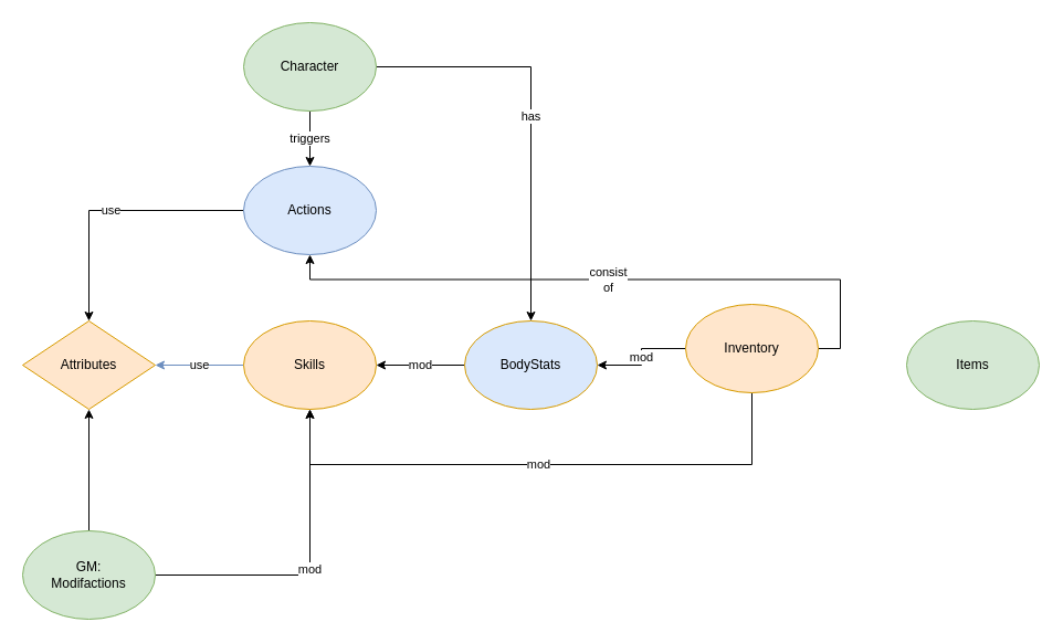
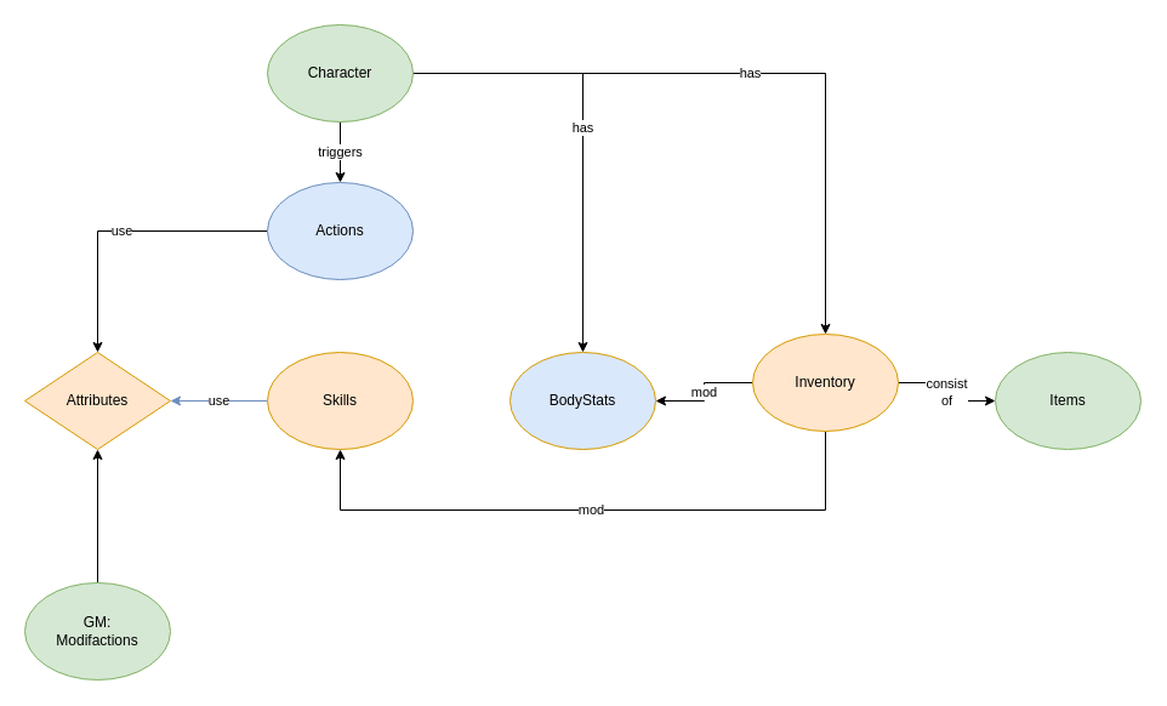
+ <mxCell id="4" value="has" style="edgeStyle=orthogonalEdgeStyle;rounded=0;orthogonalLoop=1;jettySize=auto;html=1;" edge="1" parent="1" source="5" target="9"><mxGeometry relative="1" as="geometry" /></mxCell>
- <mxCell id="8" value="consist&lt;br&gt;of" style="edgeStyle=orthogonalEdgeStyle;rounded=0;orthogonalLoop=1;jettySize=auto;html=1;exitX=1;exitY=0.5;exitDx=0;exitDy=0;" edge="1" parent="1" source="9" target="14"><mxGeometry relative="1" as="geometry" /></mxCell>
+ <mxCell id="8" value="consist&lt;br&gt;of" style="edgeStyle=orthogonalEdgeStyle;rounded=0;orthogonalLoop=1;jettySize=auto;html=1;exitX=1;exitY=0.5;exitDx=0;exitDy=0;" edge="1" parent="1" source="9" target="10"><mxGeometry relative="1" as="geometry" /></mxCell>
- <mxCell id="11" value="mod" style="edgeStyle=orthogonalEdgeStyle;rounded=0;orthogonalLoop=1;jettySize=auto;html=1;" edge="1" parent="1" source="12" target="16"><mxGeometry relative="1" as="geometry" /></mxCell>
- <mxCell id="17" value="mod" style="edgeStyle=orthogonalEdgeStyle;rounded=0;orthogonalLoop=1;jettySize=auto;html=1;" edge="1" parent="1" source="19" target="16"><mxGeometry relative="1" as="geometry"><mxPoint x="280" y="370" as="targetPoint" /></mxGeometry></mxCell>
